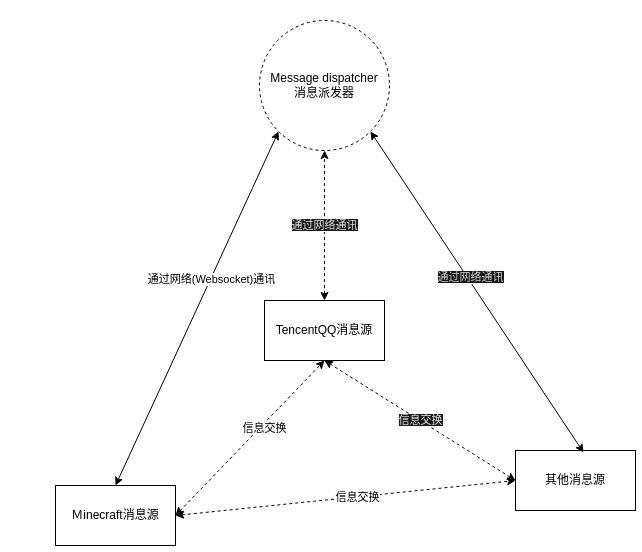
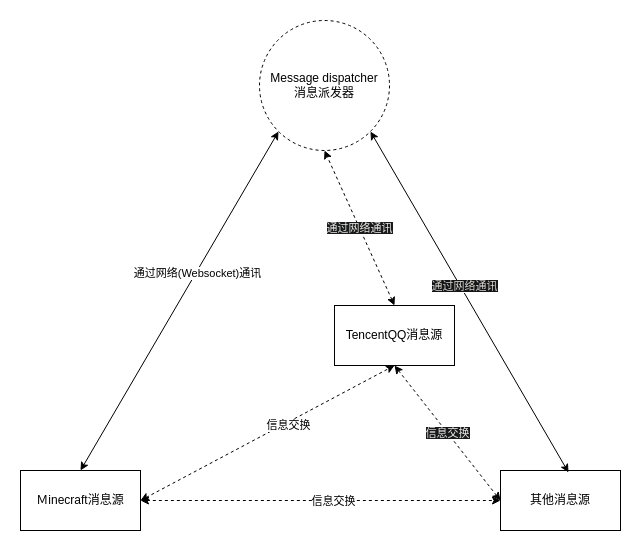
- <mxCell id="4" value="TencentQQ消息源" style="rounded=0;whiteSpace=wrap;html=1;" vertex="1" parent="1"><mxGeometry x="264" y="300" width="120" height="60" as="geometry" /></mxCell>
+ <mxCell id="4" value="TencentQQ消息源" style="rounded=0;whiteSpace=wrap;html=1;" vertex="1" parent="1"><mxGeometry x="334" y="305" width="120" height="60" as="geometry" /></mxCell>
- <mxCell id="5" value="其他消息源" style="rounded=0;whiteSpace=wrap;html=1;" vertex="1" parent="1"><mxGeometry x="515" y="450" width="120" height="60" as="geometry" /></mxCell>
+ <mxCell id="5" value="其他消息源" style="rounded=0;whiteSpace=wrap;html=1;" vertex="1" parent="1"><mxGeometry x="500" y="470" width="120" height="60" as="geometry" /></mxCell>
- <mxCell id="3" value="Ｍinecraft消息源" style="rounded=0;whiteSpace=wrap;html=1;" vertex="1" parent="1"><mxGeometry x="55" y="485" width="120" height="60" as="geometry" /></mxCell>
+ <mxCell id="3" value="Ｍinecraft消息源" style="rounded=0;whiteSpace=wrap;html=1;" vertex="1" parent="1"><mxGeometry x="20" y="470" width="120" height="60" as="geometry" /></mxCell>
